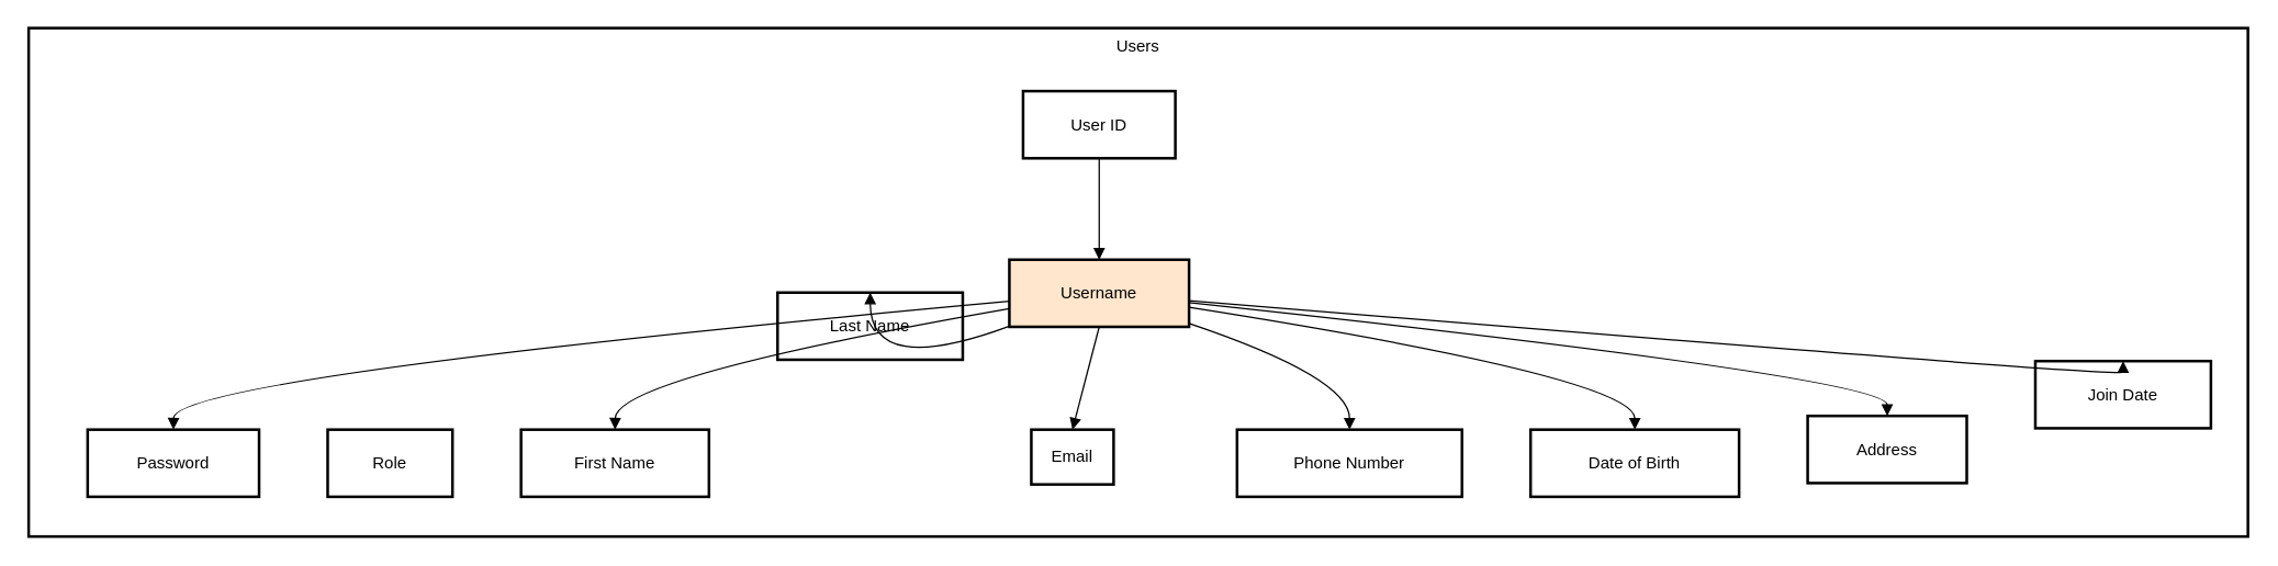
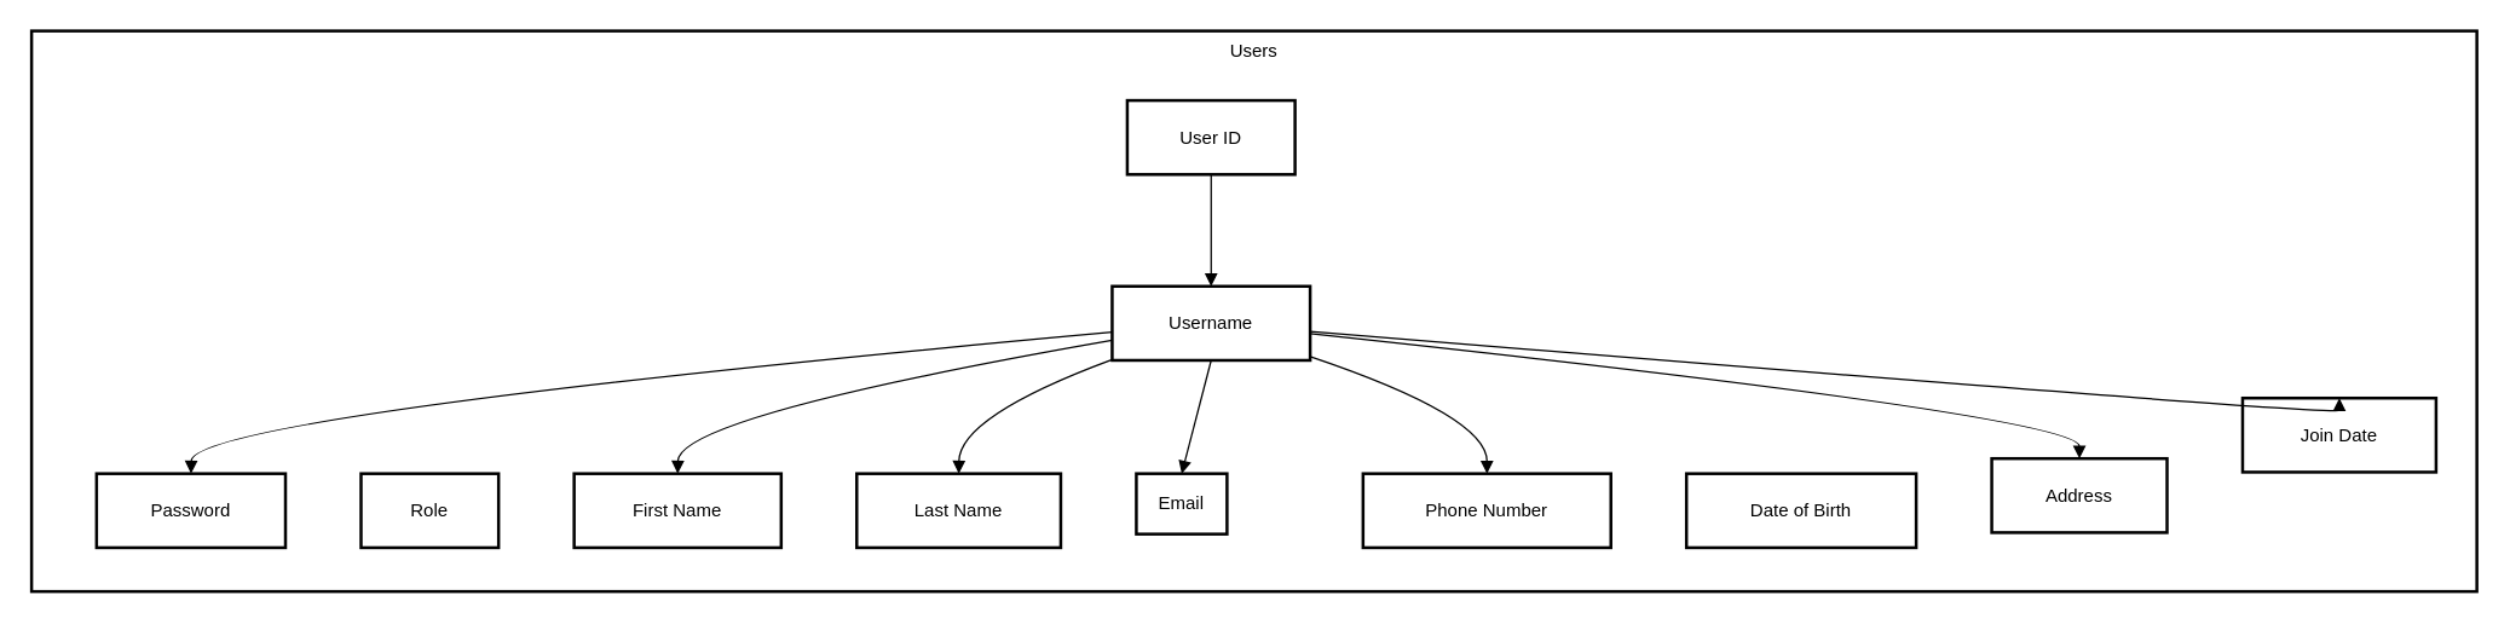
- <mxCell id="4" value="Username" style="whiteSpace=wrap;strokeWidth=2;fillColor=#ffe6cc;" vertex="1" parent="2"><mxGeometry x="715" y="169" width="131" height="49" as="geometry" /></mxCell>
+ <mxCell id="4" value="Username" style="whiteSpace=wrap;strokeWidth=2;" vertex="1" parent="2"><mxGeometry x="715" y="169" width="131" height="49" as="geometry" /></mxCell>
- <mxCell id="8" value="Last Name" style="whiteSpace=wrap;strokeWidth=2;" vertex="1" parent="2"><mxGeometry x="546" y="193" width="135" height="49" as="geometry" /></mxCell>
+ <mxCell id="8" value="Last Name" style="whiteSpace=wrap;strokeWidth=2;" vertex="1" parent="2"><mxGeometry x="546" y="293" width="135" height="49" as="geometry" /></mxCell>
- <mxCell id="20" value="" style="curved=1;startArrow=none;endArrow=block;exitX=1;exitY=0.71;entryX=0.5;entryY=0;" edge="1" parent="2" source="4" target="11"><mxGeometry relative="1" as="geometry"><Array as="points"><mxPoint x="1171" y="255" /></Array></mxGeometry></mxCell>
